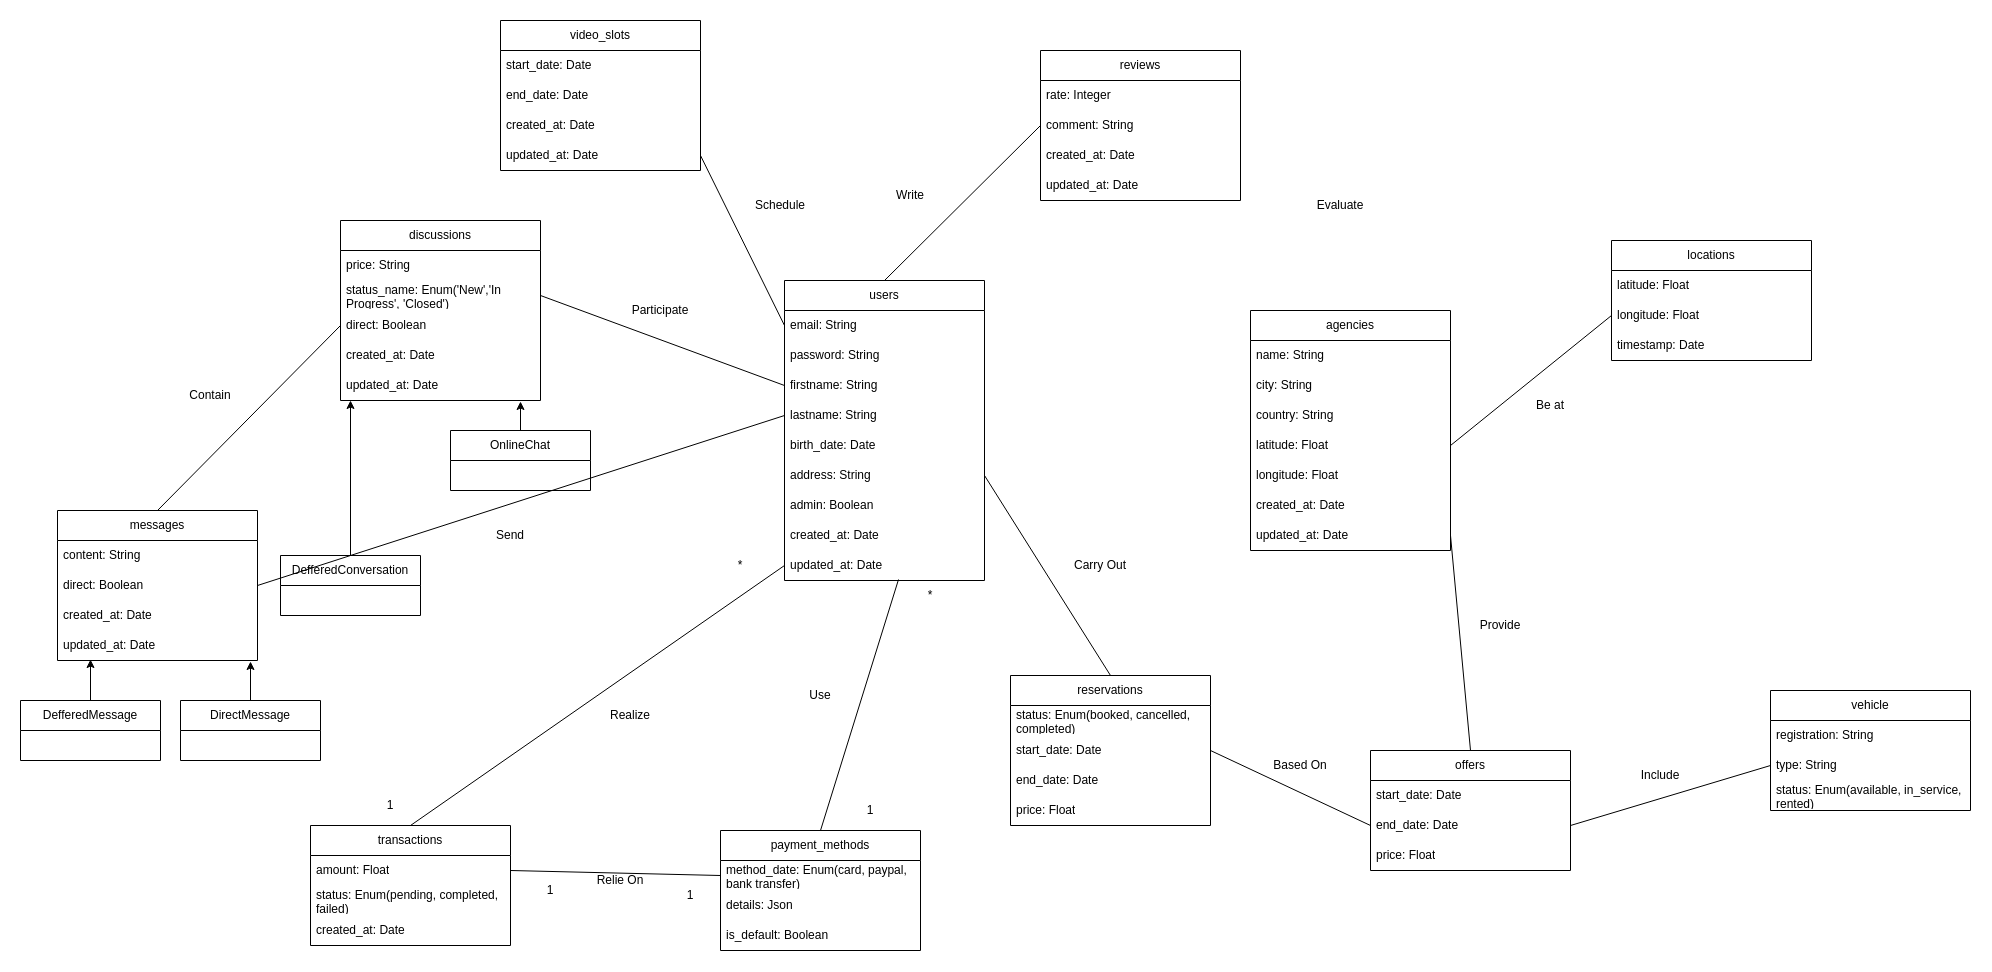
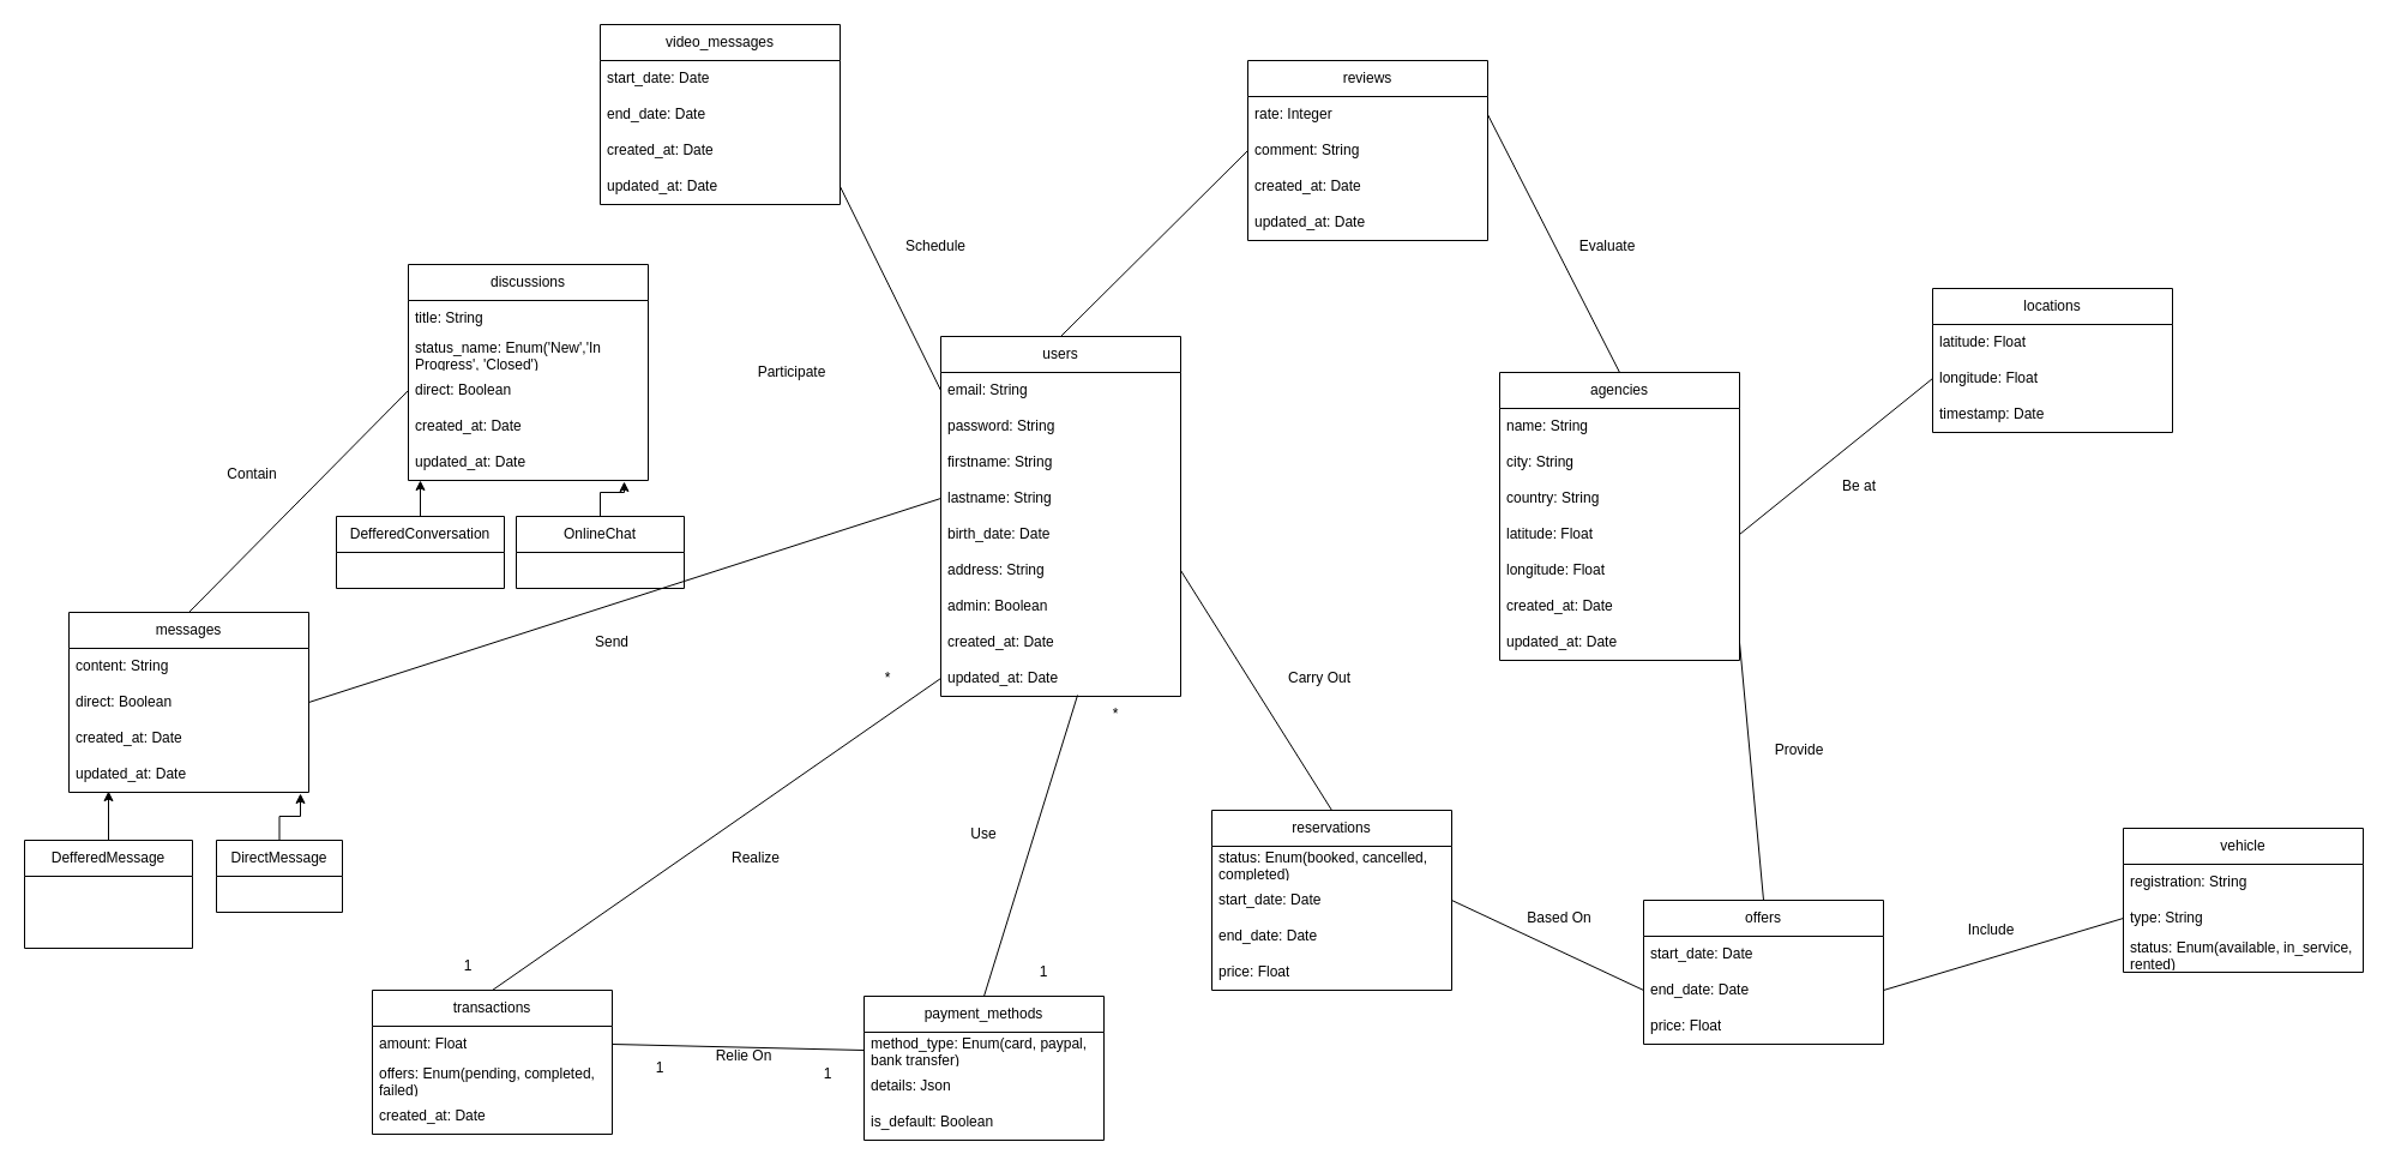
- <mxCell id="31" value="video_slots" style="swimlane;fontStyle=0;childLayout=stackLayout;horizontal=1;startSize=30;horizontalStack=0;resizeParent=1;resizeParentMax=0;resizeLast=0;collapsible=1;marginBottom=0;whiteSpace=wrap;html=1;direction=east;" vertex="1" parent="1"><mxGeometry x="500" y="20" width="200" height="150" as="geometry"><mxRectangle x="70" y="250" width="70" height="30" as="alternateBounds" /></mxGeometry></mxCell>
+ <mxCell id="31" value="video_messages" style="swimlane;fontStyle=0;childLayout=stackLayout;horizontal=1;startSize=30;horizontalStack=0;resizeParent=1;resizeParentMax=0;resizeLast=0;collapsible=1;marginBottom=0;whiteSpace=wrap;html=1;direction=east;" vertex="1" parent="1"><mxGeometry x="500" y="20" width="200" height="150" as="geometry"><mxRectangle x="70" y="250" width="70" height="30" as="alternateBounds" /></mxGeometry></mxCell>
- <mxCell id="91" value="Write" style="text;html=1;align=center;verticalAlign=middle;whiteSpace=wrap;rounded=0;" vertex="1" parent="1"><mxGeometry x="880" y="180" width="60" height="30" as="geometry" /></mxCell>
+ <mxCell id="53" value="" style="endArrow=none;html=1;rounded=0;entryX=1;entryY=0.5;entryDx=0;entryDy=0;exitX=0.5;exitY=0;exitDx=0;exitDy=0;" edge="1" parent="1" source="45" target="40"><mxGeometry width="50" height="50" relative="1" as="geometry"><mxPoint x="1397" y="220" as="sourcePoint" /><mxPoint x="1240" y="58" as="targetPoint" /></mxGeometry></mxCell>
- <mxCell id="13" value="price: String" style="text;strokeColor=none;fillColor=none;align=left;verticalAlign=middle;spacingLeft=4;spacingRight=4;overflow=hidden;points=[[0,0.5],[1,0.5]];portConstraint=eastwest;rotatable=0;whiteSpace=wrap;html=1;" parent="12" vertex="1"><mxGeometry y="30" width="200" height="30" as="geometry" /></mxCell>
+ <mxCell id="13" value="title: String" style="text;strokeColor=none;fillColor=none;align=left;verticalAlign=middle;spacingLeft=4;spacingRight=4;overflow=hidden;points=[[0,0.5],[1,0.5]];portConstraint=eastwest;rotatable=0;whiteSpace=wrap;html=1;" parent="12" vertex="1"><mxGeometry y="30" width="200" height="30" as="geometry" /></mxCell>
- <mxCell id="87" value="" style="endArrow=none;html=1;rounded=0;entryX=0;entryY=0.5;entryDx=0;entryDy=0;exitX=1;exitY=0.5;exitDx=0;exitDy=0;" edge="1" parent="1" source="14" target="5"><mxGeometry width="50" height="50" relative="1" as="geometry"><mxPoint x="710" y="165" as="sourcePoint" /><mxPoint x="794" y="335" as="targetPoint" /></mxGeometry></mxCell>
- <mxCell id="27" value="OnlineChat" style="swimlane;fontStyle=0;childLayout=stackLayout;horizontal=1;startSize=30;horizontalStack=0;resizeParent=1;resizeParentMax=0;resizeLast=0;collapsible=1;marginBottom=0;whiteSpace=wrap;html=1;" parent="1" vertex="1"><mxGeometry x="450" y="430" width="140" height="60" as="geometry" /></mxCell>
+ <mxCell id="27" value="OnlineChat" style="swimlane;fontStyle=0;childLayout=stackLayout;horizontal=1;startSize=30;horizontalStack=0;resizeParent=1;resizeParentMax=0;resizeLast=0;collapsible=1;marginBottom=0;whiteSpace=wrap;html=1;" parent="1" vertex="1"><mxGeometry x="430" y="430" width="140" height="60" as="geometry" /></mxCell>
- <mxCell id="28" value="DefferedConversation" style="swimlane;fontStyle=0;childLayout=stackLayout;horizontal=1;startSize=30;horizontalStack=0;resizeParent=1;resizeParentMax=0;resizeLast=0;collapsible=1;marginBottom=0;whiteSpace=wrap;html=1;" parent="1" vertex="1"><mxGeometry x="280" y="555" width="140" height="60" as="geometry" /></mxCell>
+ <mxCell id="28" value="DefferedConversation" style="swimlane;fontStyle=0;childLayout=stackLayout;horizontal=1;startSize=30;horizontalStack=0;resizeParent=1;resizeParentMax=0;resizeLast=0;collapsible=1;marginBottom=0;whiteSpace=wrap;html=1;" parent="1" vertex="1"><mxGeometry x="280" y="430" width="140" height="60" as="geometry" /></mxCell>
- <mxCell id="25" value="DefferedMessage" style="swimlane;fontStyle=0;childLayout=stackLayout;horizontal=1;startSize=30;horizontalStack=0;resizeParent=1;resizeParentMax=0;resizeLast=0;collapsible=1;marginBottom=0;whiteSpace=wrap;html=1;" parent="1" vertex="1"><mxGeometry x="20" y="700" width="140" height="60" as="geometry" /></mxCell>
+ <mxCell id="25" value="DefferedMessage" style="swimlane;fontStyle=0;childLayout=stackLayout;horizontal=1;startSize=30;horizontalStack=0;resizeParent=1;resizeParentMax=0;resizeLast=0;collapsible=1;marginBottom=0;whiteSpace=wrap;html=1;" parent="1" vertex="1"><mxGeometry x="20" y="700" width="140" height="90" as="geometry" /></mxCell>
- <mxCell id="23" value="DirectMessage" style="swimlane;fontStyle=0;childLayout=stackLayout;horizontal=1;startSize=30;horizontalStack=0;resizeParent=1;resizeParentMax=0;resizeLast=0;collapsible=1;marginBottom=0;whiteSpace=wrap;html=1;" parent="1" vertex="1"><mxGeometry x="180" y="700" width="140" height="60" as="geometry" /></mxCell>
+ <mxCell id="23" value="DirectMessage" style="swimlane;fontStyle=0;childLayout=stackLayout;horizontal=1;startSize=30;horizontalStack=0;resizeParent=1;resizeParentMax=0;resizeLast=0;collapsible=1;marginBottom=0;whiteSpace=wrap;html=1;" parent="1" vertex="1"><mxGeometry x="180" y="700" width="105" height="60" as="geometry" /></mxCell>
- <mxCell id="81" value="method_date: Enum(card, paypal, bank transfer)" style="text;strokeColor=none;fillColor=none;align=left;verticalAlign=middle;spacingLeft=4;spacingRight=4;overflow=hidden;points=[[0,0.5],[1,0.5]];portConstraint=eastwest;rotatable=0;whiteSpace=wrap;html=1;" vertex="1" parent="80"><mxGeometry y="30" width="200" height="30" as="geometry" /></mxCell>
+ <mxCell id="81" value="method_type: Enum(card, paypal, bank transfer)" style="text;strokeColor=none;fillColor=none;align=left;verticalAlign=middle;spacingLeft=4;spacingRight=4;overflow=hidden;points=[[0,0.5],[1,0.5]];portConstraint=eastwest;rotatable=0;whiteSpace=wrap;html=1;" vertex="1" parent="80"><mxGeometry y="30" width="200" height="30" as="geometry" /></mxCell>
- <mxCell id="78" value="status: Enum(pending, completed, failed)" style="text;strokeColor=none;fillColor=none;align=left;verticalAlign=middle;spacingLeft=4;spacingRight=4;overflow=hidden;points=[[0,0.5],[1,0.5]];portConstraint=eastwest;rotatable=0;whiteSpace=wrap;html=1;" vertex="1" parent="76"><mxGeometry y="60" width="200" height="30" as="geometry" /></mxCell>
+ <mxCell id="78" value="offers: Enum(pending, completed, failed)" style="text;strokeColor=none;fillColor=none;align=left;verticalAlign=middle;spacingLeft=4;spacingRight=4;overflow=hidden;points=[[0,0.5],[1,0.5]];portConstraint=eastwest;rotatable=0;whiteSpace=wrap;html=1;" vertex="1" parent="76"><mxGeometry y="60" width="200" height="30" as="geometry" /></mxCell>
